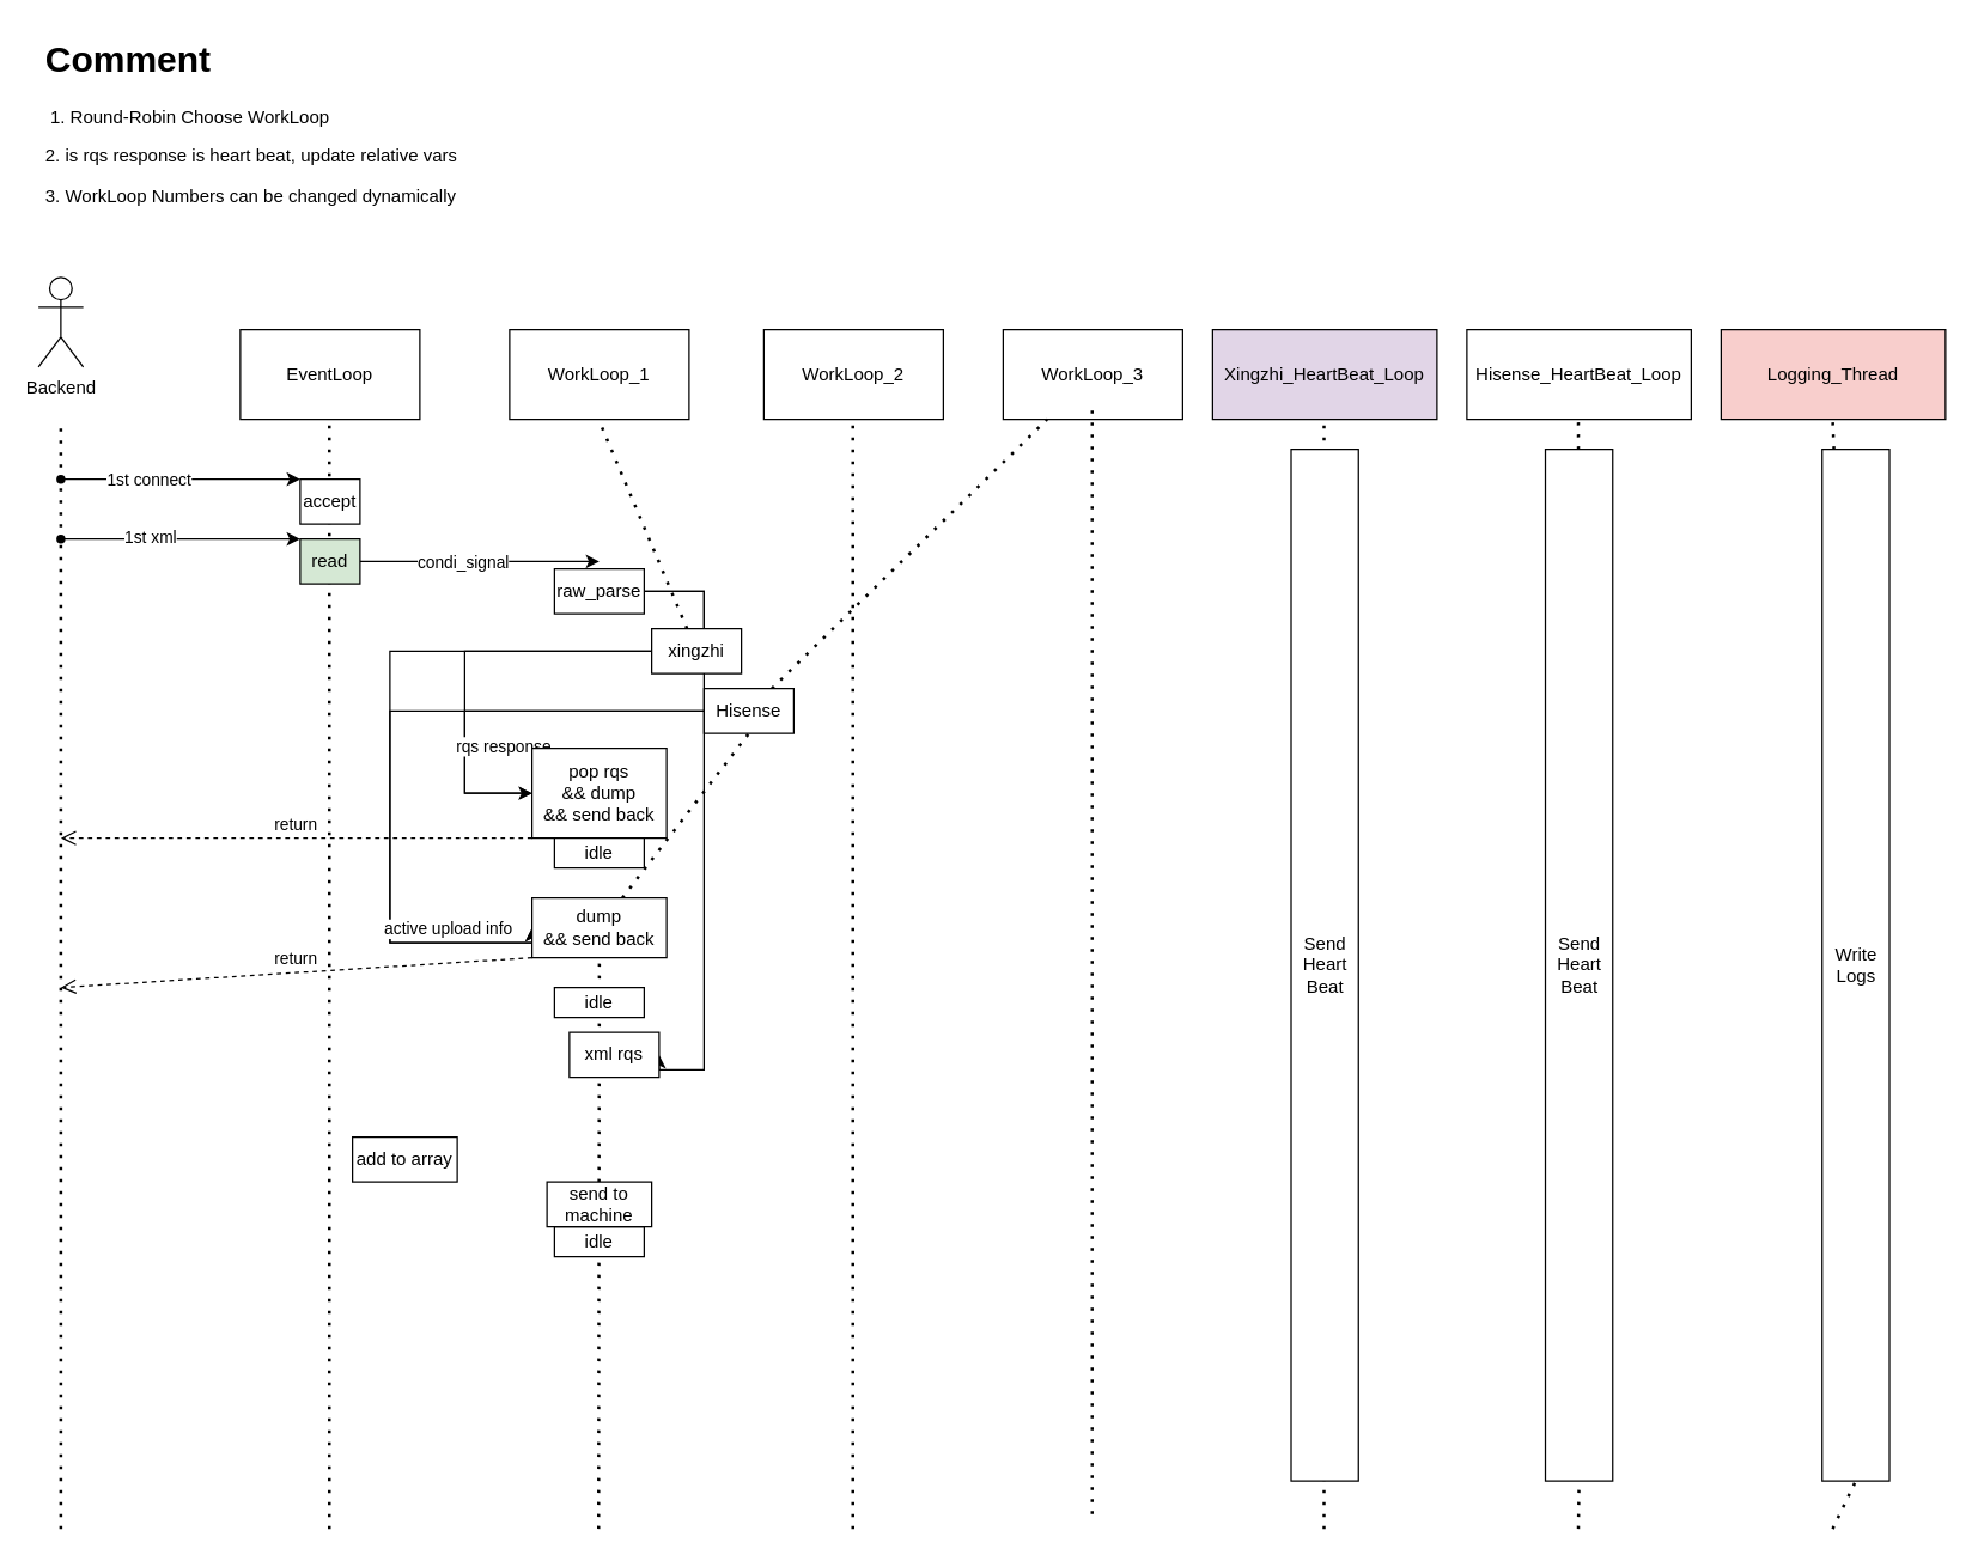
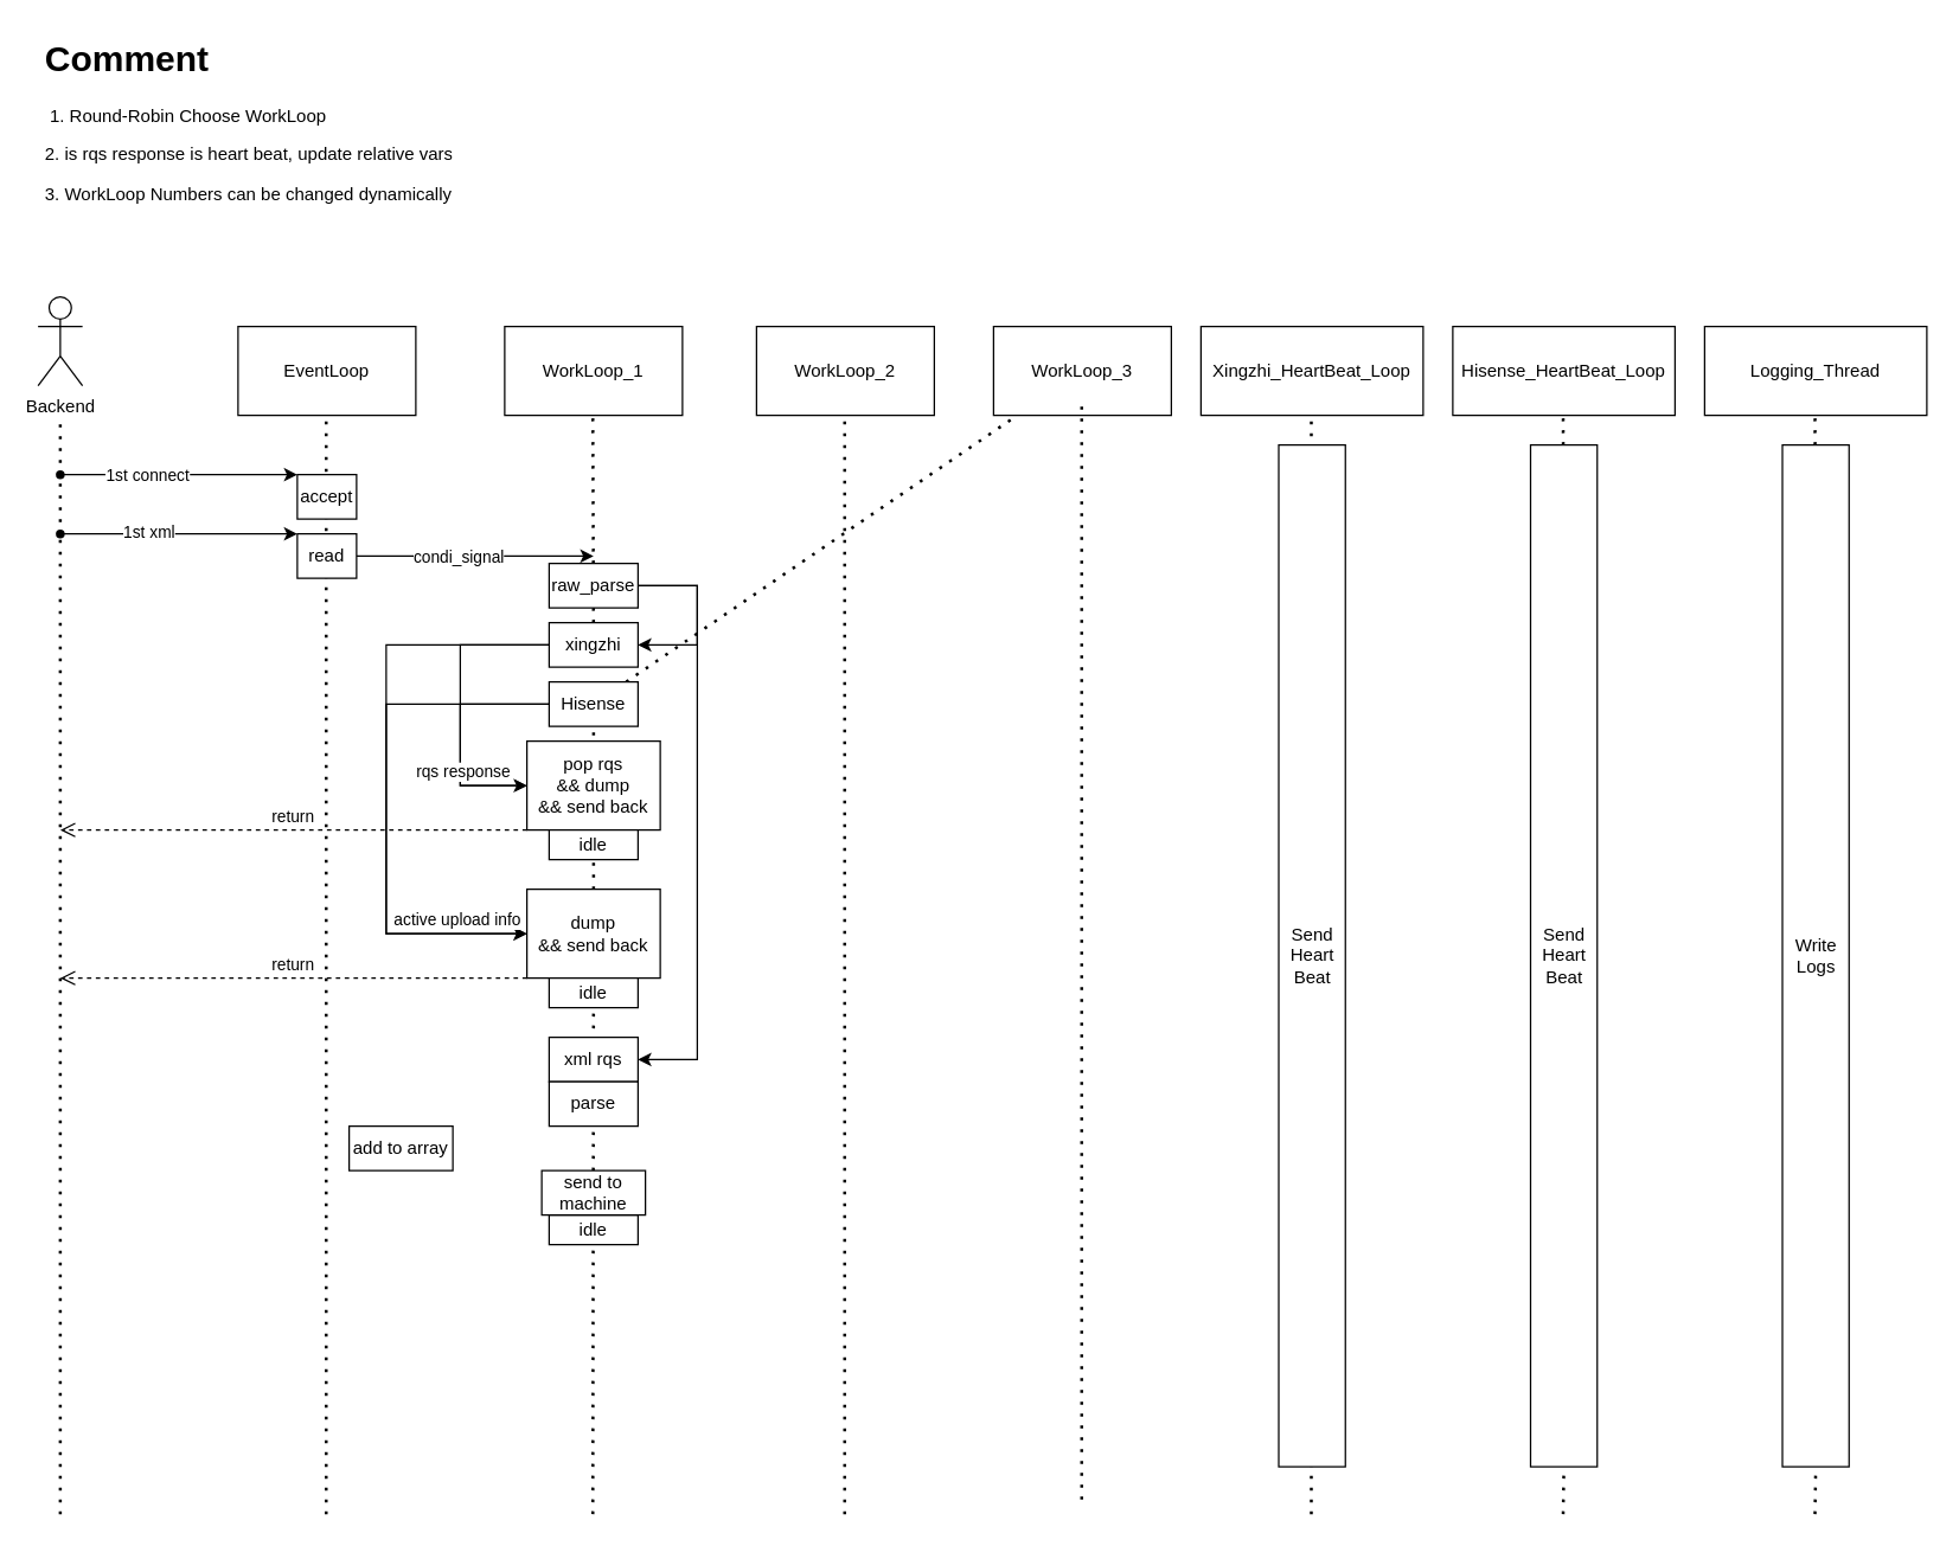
- <mxCell id="46" value="Backend" style="shape=umlActor;verticalLabelPosition=bottom;verticalAlign=top;html=1;" parent="1" vertex="1"><mxGeometry x="25" y="185" width="30" height="60" as="geometry" /></mxCell>
+ <mxCell id="46" value="Backend" style="shape=umlActor;verticalLabelPosition=bottom;verticalAlign=top;html=1;" parent="1" vertex="1"><mxGeometry x="25" y="200" width="30" height="60" as="geometry" /></mxCell>
- <mxCell id="49" value="Xingzhi_HeartBeat_Loop" style="rounded=0;whiteSpace=wrap;html=1;fillColor=#e1d5e7;" parent="1" vertex="1"><mxGeometry x="810" y="220" width="150" height="60" as="geometry" /></mxCell>
+ <mxCell id="49" value="Xingzhi_HeartBeat_Loop" style="rounded=0;whiteSpace=wrap;html=1;" parent="1" vertex="1"><mxGeometry x="810" y="220" width="150" height="60" as="geometry" /></mxCell>
- <mxCell id="57" value="Logging_Thread" style="rounded=0;whiteSpace=wrap;html=1;fillColor=#f8cecc;" parent="1" vertex="1"><mxGeometry x="1150" y="220" width="150" height="60" as="geometry" /></mxCell>
+ <mxCell id="57" value="Logging_Thread" style="rounded=0;whiteSpace=wrap;html=1;" parent="1" vertex="1"><mxGeometry x="1150" y="220" width="150" height="60" as="geometry" /></mxCell>
- <mxCell id="22" value="read" style="rounded=0;whiteSpace=wrap;html=1;fillColor=#d5e8d4;" parent="1" vertex="1"><mxGeometry x="200" y="360" width="40" height="30" as="geometry" /></mxCell>
+ <mxCell id="22" value="read" style="rounded=0;whiteSpace=wrap;html=1;" parent="1" vertex="1"><mxGeometry x="200" y="360" width="40" height="30" as="geometry" /></mxCell>
- <mxCell id="28" value="xingzhi" style="rounded=0;whiteSpace=wrap;html=1;" parent="1" vertex="1"><mxGeometry x="435" y="420" width="60" height="30" as="geometry" /></mxCell>
+ <mxCell id="28" value="xingzhi" style="rounded=0;whiteSpace=wrap;html=1;" parent="1" vertex="1"><mxGeometry x="370" y="420" width="60" height="30" as="geometry" /></mxCell>
- <mxCell id="34" value="Hisense" style="rounded=0;whiteSpace=wrap;html=1;" parent="1" vertex="1"><mxGeometry x="470" y="460" width="60" height="30" as="geometry" /></mxCell>
+ <mxCell id="34" value="Hisense" style="rounded=0;whiteSpace=wrap;html=1;" parent="1" vertex="1"><mxGeometry x="370" y="460" width="60" height="30" as="geometry" /></mxCell>
- <mxCell id="37" value="dump&lt;br&gt;&amp;amp;&amp;amp; send back" style="rounded=0;whiteSpace=wrap;html=1;" parent="1" vertex="1"><mxGeometry x="355" y="600" width="90" height="40" as="geometry" /></mxCell>
+ <mxCell id="37" value="dump&lt;br&gt;&amp;amp;&amp;amp; send back" style="rounded=0;whiteSpace=wrap;html=1;" parent="1" vertex="1"><mxGeometry x="355" y="600" width="90" height="60" as="geometry" /></mxCell>
- <mxCell id="59" value="Write Logs" style="rounded=0;whiteSpace=wrap;html=1;" parent="1" vertex="1"><mxGeometry x="1217.5" y="300" width="45" height="690" as="geometry" /></mxCell>
+ <mxCell id="59" value="Write Logs" style="rounded=0;whiteSpace=wrap;html=1;" parent="1" vertex="1"><mxGeometry x="1202.5" y="300" width="45" height="690" as="geometry" /></mxCell>
- <mxCell id="40" value="xml rqs" style="rounded=0;whiteSpace=wrap;html=1;" parent="1" vertex="1"><mxGeometry x="380" y="690" width="60" height="30" as="geometry" /></mxCell>
+ <mxCell id="40" value="xml rqs" style="rounded=0;whiteSpace=wrap;html=1;" parent="1" vertex="1"><mxGeometry x="370" y="700" width="60" height="30" as="geometry" /></mxCell>
+ <mxCell id="41" value="parse" style="rounded=0;whiteSpace=wrap;html=1;" parent="1" vertex="1"><mxGeometry x="370" y="730" width="60" height="30" as="geometry" /></mxCell>
